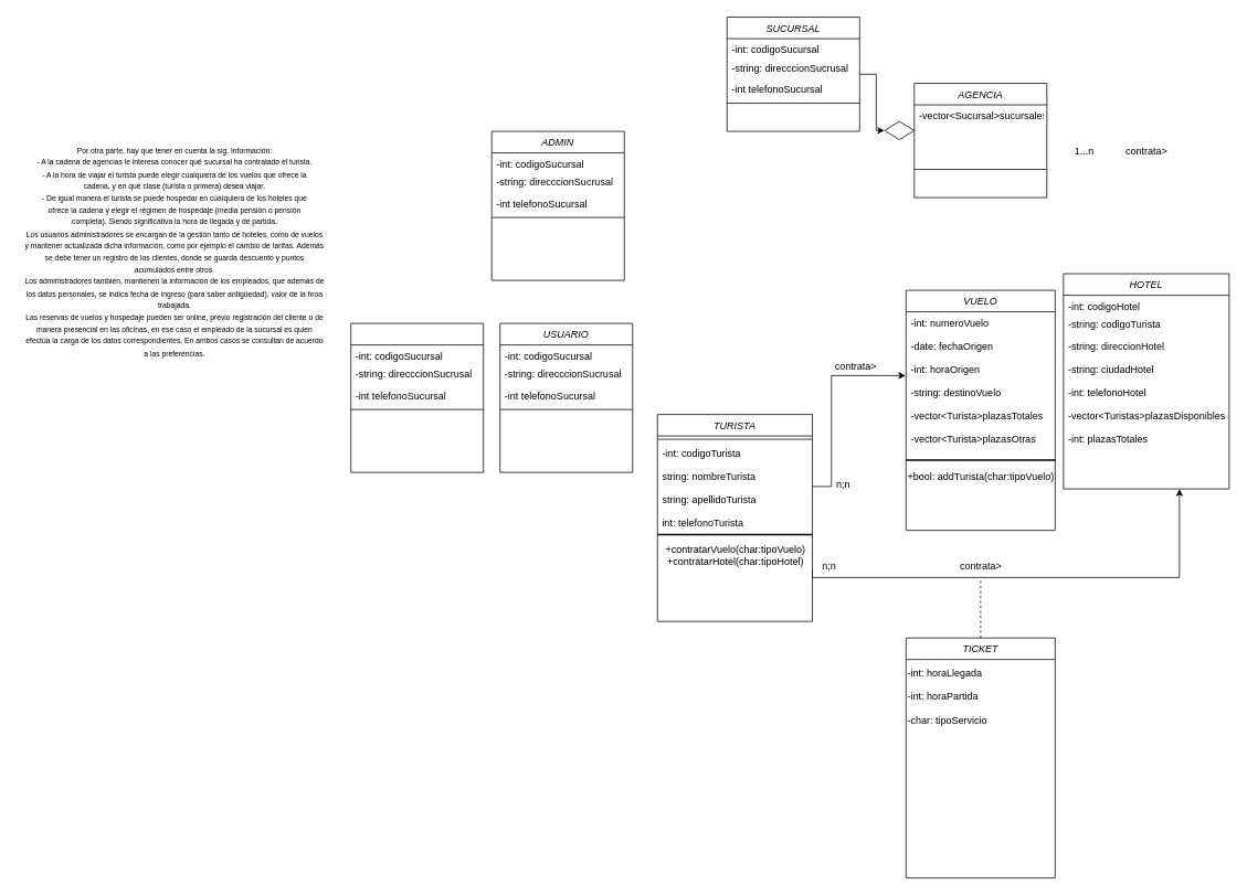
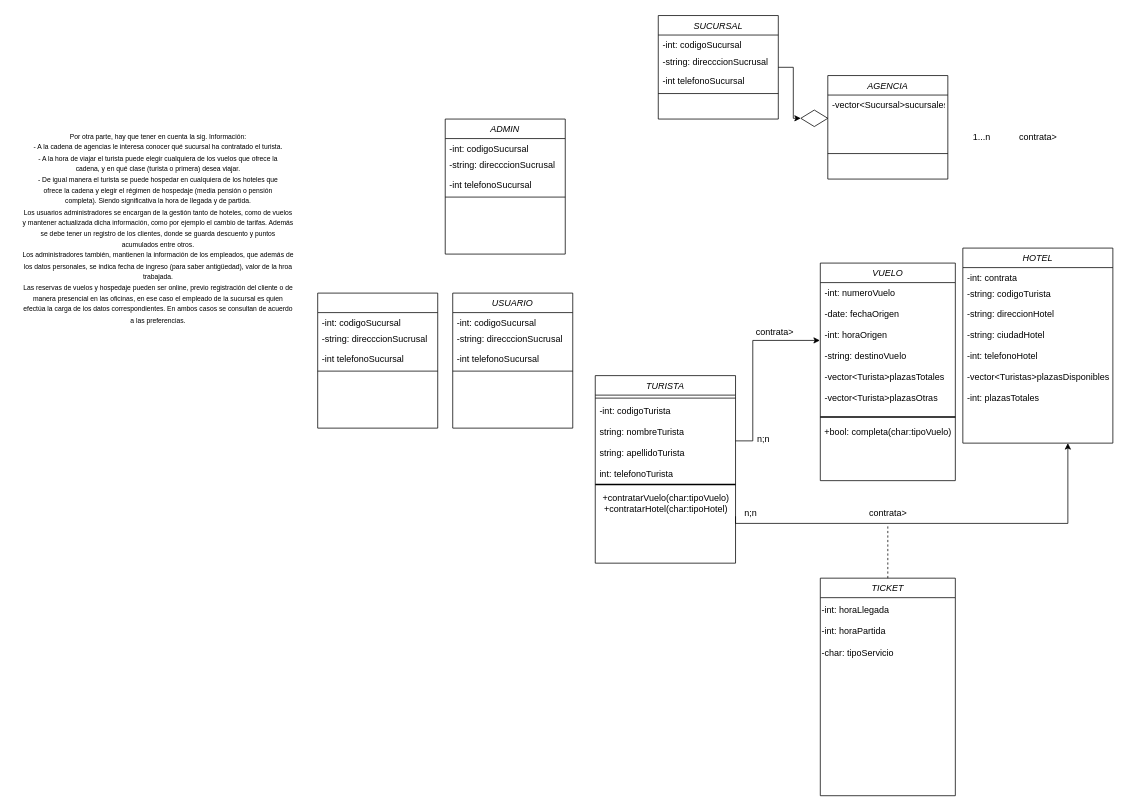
- <mxCell id="13" value="-int: codigoHotel" style="text;align=left;verticalAlign=top;spacingLeft=4;spacingRight=4;overflow=hidden;rotatable=0;points=[[0,0.5],[1,0.5]];portConstraint=eastwest;" vertex="1" parent="12"><mxGeometry y="26" width="200" height="22" as="geometry" /></mxCell>
+ <mxCell id="13" value="-int: contrata" style="text;align=left;verticalAlign=top;spacingLeft=4;spacingRight=4;overflow=hidden;rotatable=0;points=[[0,0.5],[1,0.5]];portConstraint=eastwest;" vertex="1" parent="12"><mxGeometry y="26" width="200" height="22" as="geometry" /></mxCell>
- <mxCell id="35" value="+bool: addTurista(char:tipoVuelo)" style="text;html=1;align=center;verticalAlign=middle;resizable=0;points=[];autosize=1;strokeColor=none;fillColor=none;" vertex="1" parent="32"><mxGeometry y="210" width="180" height="30" as="geometry" /></mxCell>
+ <mxCell id="35" value="+bool: completa(char:tipoVuelo)" style="text;html=1;align=center;verticalAlign=middle;resizable=0;points=[];autosize=1;strokeColor=none;fillColor=none;" vertex="1" parent="32"><mxGeometry y="210" width="180" height="30" as="geometry" /></mxCell>
